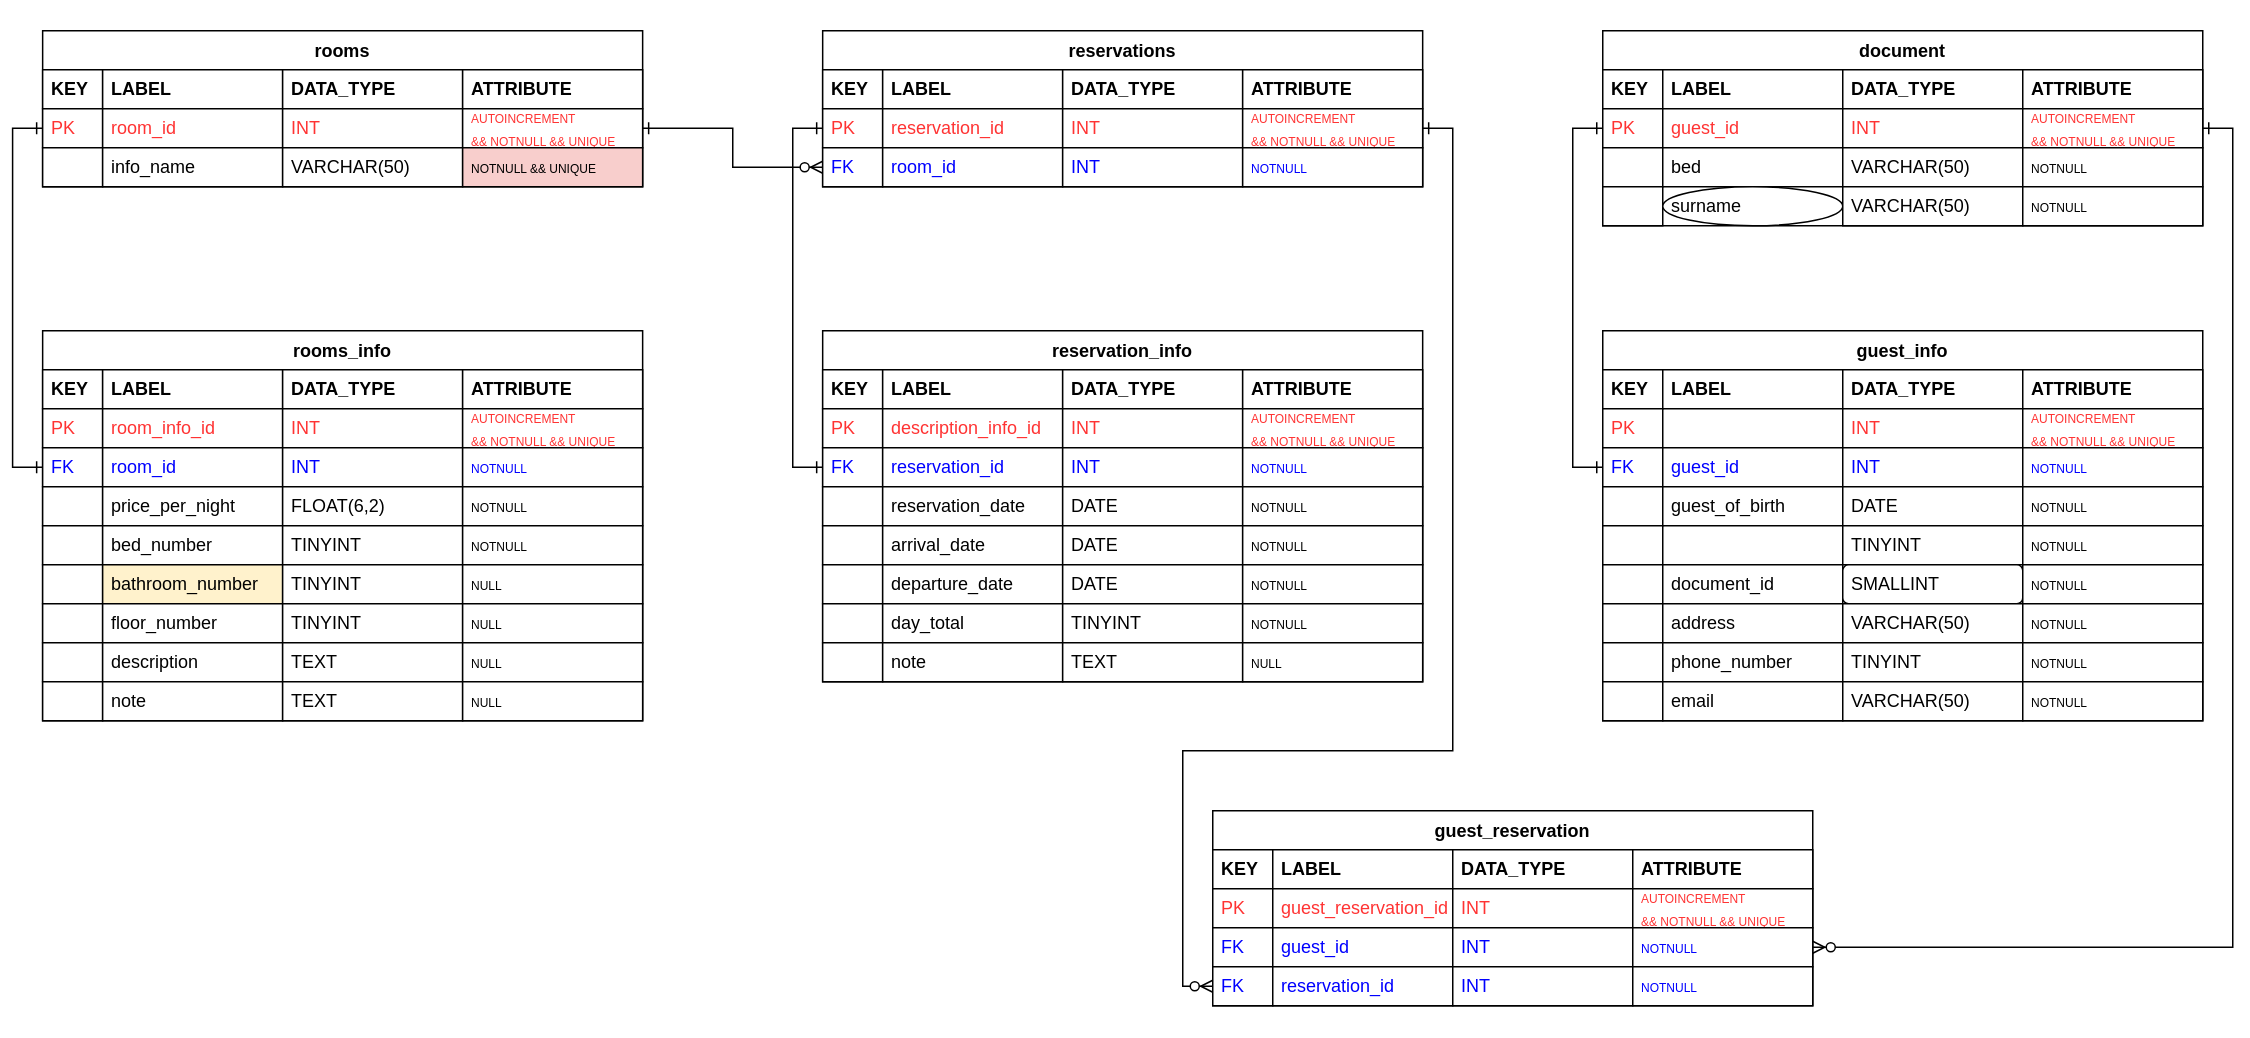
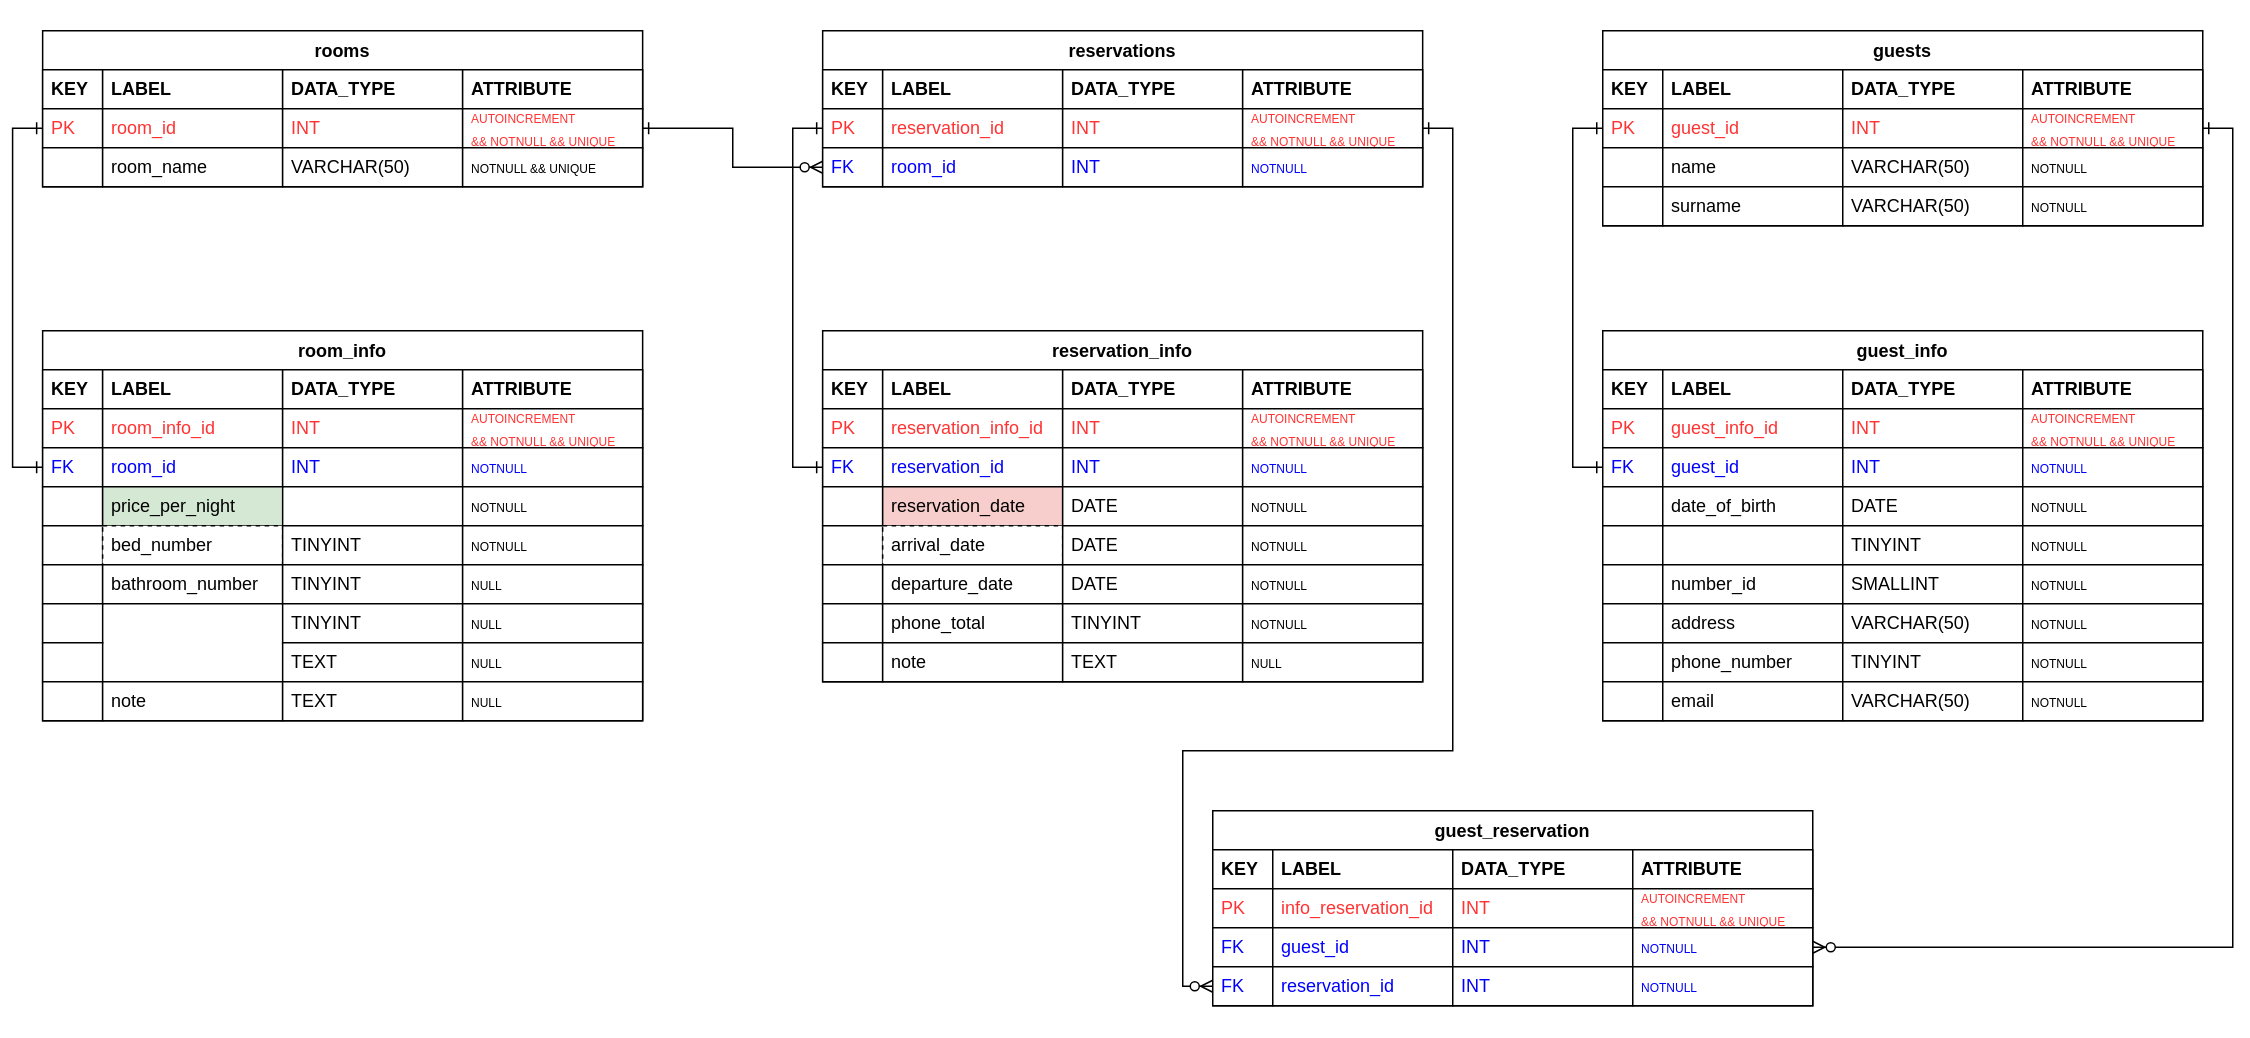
- <mxCell id="125" value="document" style="swimlane;fontStyle=1;childLayout=stackLayout;horizontal=1;startSize=26;horizontalStack=0;resizeParent=1;resizeLast=0;collapsible=1;marginBottom=0;rounded=0;shadow=0;strokeWidth=1;" vertex="1" parent="1"><mxGeometry x="1061" y="20" width="400" height="130" as="geometry"><mxRectangle x="40" y="40" width="160" height="26" as="alternateBounds" /></mxGeometry></mxCell>
+ <mxCell id="125" value="guests" style="swimlane;fontStyle=1;childLayout=stackLayout;horizontal=1;startSize=26;horizontalStack=0;resizeParent=1;resizeLast=0;collapsible=1;marginBottom=0;rounded=0;shadow=0;strokeWidth=1;" vertex="1" parent="1"><mxGeometry x="1061" y="20" width="400" height="130" as="geometry"><mxRectangle x="40" y="40" width="160" height="26" as="alternateBounds" /></mxGeometry></mxCell>
- <mxCell id="15" value="&lt;font color=&quot;#000000&quot;&gt;info_name&lt;/font&gt;" style="whiteSpace=wrap;html=1;shadow=0;strokeColor=#000000;fontColor=#0000FF;fillColor=#ffffff;align=left;spacingLeft=4;" vertex="1" parent="13"><mxGeometry x="40" width="120" height="26" as="geometry" /></mxCell>
+ <mxCell id="15" value="&lt;font color=&quot;#000000&quot;&gt;room_name&lt;/font&gt;" style="whiteSpace=wrap;html=1;shadow=0;strokeColor=#000000;fontColor=#0000FF;fillColor=#ffffff;align=left;spacingLeft=4;" vertex="1" parent="13"><mxGeometry x="40" width="120" height="26" as="geometry" /></mxCell>
- <mxCell id="17" value="&lt;font style=&quot;font-size: 8px&quot;&gt;&lt;font color=&quot;#000000&quot; style=&quot;font-size: 8px&quot;&gt;NOTNULL &amp;amp;&amp;amp; UNIQUE&lt;/font&gt;&lt;/font&gt;" style="whiteSpace=wrap;html=1;shadow=0;strokeColor=#000000;fontColor=#0000FF;fillColor=#f8cecc;align=left;spacingLeft=4;" vertex="1" parent="13"><mxGeometry x="280" width="120" height="26" as="geometry" /></mxCell>
+ <mxCell id="17" value="&lt;font style=&quot;font-size: 8px&quot;&gt;&lt;font color=&quot;#000000&quot; style=&quot;font-size: 8px&quot;&gt;NOTNULL &amp;amp;&amp;amp; UNIQUE&lt;/font&gt;&lt;/font&gt;" style="whiteSpace=wrap;html=1;shadow=0;strokeColor=#000000;fontColor=#0000FF;fillColor=#ffffff;align=left;spacingLeft=4;" vertex="1" parent="13"><mxGeometry x="280" width="120" height="26" as="geometry" /></mxCell>
- <mxCell id="138" value="&lt;font&gt;bed&lt;/font&gt;" style="whiteSpace=wrap;html=1;shadow=0;strokeColor=#000000;fontColor=#000000;fillColor=#ffffff;align=left;spacingLeft=4;" vertex="1" parent="136"><mxGeometry x="40" width="120" height="26" as="geometry" /></mxCell>
+ <mxCell id="138" value="&lt;font&gt;name&lt;/font&gt;" style="whiteSpace=wrap;html=1;shadow=0;strokeColor=#000000;fontColor=#000000;fillColor=#ffffff;align=left;spacingLeft=4;" vertex="1" parent="136"><mxGeometry x="40" width="120" height="26" as="geometry" /></mxCell>
- <mxCell id="143" value="&lt;font&gt;surname&lt;/font&gt;" style="ellipse;whiteSpace=wrap;html=1;shadow=0;strokeColor=#000000;fontColor=#000000;fillColor=#ffffff;align=left;spacingLeft=4;" vertex="1" parent="141"><mxGeometry x="40" width="120" height="26" as="geometry" /></mxCell>
+ <mxCell id="143" value="&lt;font&gt;surname&lt;/font&gt;" style="whiteSpace=wrap;html=1;shadow=0;strokeColor=#000000;fontColor=#000000;fillColor=#ffffff;align=left;spacingLeft=4;" vertex="1" parent="141"><mxGeometry x="40" width="120" height="26" as="geometry" /></mxCell>
- <mxCell id="18" value="rooms_info" style="swimlane;fontStyle=1;childLayout=stackLayout;horizontal=1;startSize=26;horizontalStack=0;resizeParent=1;resizeLast=0;collapsible=1;marginBottom=0;rounded=0;shadow=0;strokeWidth=1;" vertex="1" parent="1"><mxGeometry x="20.93" y="220" width="400" height="260" as="geometry"><mxRectangle x="40" y="40" width="160" height="26" as="alternateBounds" /></mxGeometry></mxCell>
+ <mxCell id="18" value="room_info" style="swimlane;fontStyle=1;childLayout=stackLayout;horizontal=1;startSize=26;horizontalStack=0;resizeParent=1;resizeLast=0;collapsible=1;marginBottom=0;rounded=0;shadow=0;strokeWidth=1;" vertex="1" parent="1"><mxGeometry x="20.93" y="220" width="400" height="260" as="geometry"><mxRectangle x="40" y="40" width="160" height="26" as="alternateBounds" /></mxGeometry></mxCell>
- <mxCell id="89" value="&lt;font&gt;description_info_id&lt;/font&gt;" style="whiteSpace=wrap;html=1;shadow=0;strokeColor=#000000;fontColor=#FF3333;fillColor=#ffffff;align=left;spacingLeft=4;" vertex="1" parent="87"><mxGeometry x="40" width="120" height="26" as="geometry" /></mxCell>
+ <mxCell id="89" value="&lt;font&gt;reservation_info_id&lt;/font&gt;" style="whiteSpace=wrap;html=1;shadow=0;strokeColor=#000000;fontColor=#FF3333;fillColor=#ffffff;align=left;spacingLeft=4;" vertex="1" parent="87"><mxGeometry x="40" width="120" height="26" as="geometry" /></mxCell>
+ <mxCell id="154" value="&lt;font&gt;guest_info_id&lt;/font&gt;" style="whiteSpace=wrap;html=1;shadow=0;strokeColor=#000000;fontColor=#FF3333;fillColor=#ffffff;align=left;spacingLeft=4;" vertex="1" parent="152"><mxGeometry x="40" width="120" height="26" as="geometry" /></mxCell>
- <mxCell id="36" value="&lt;font color=&quot;#000000&quot;&gt;price_per_night&lt;/font&gt;" style="whiteSpace=wrap;html=1;shadow=0;strokeColor=#000000;fontColor=#0000FF;fillColor=#ffffff;align=left;spacingLeft=4;" vertex="1" parent="34"><mxGeometry x="40" width="120" height="26" as="geometry" /></mxCell>
+ <mxCell id="36" value="&lt;font color=&quot;#000000&quot;&gt;price_per_night&lt;/font&gt;" style="whiteSpace=wrap;html=1;shadow=0;strokeColor=#000000;fontColor=#0000FF;fillColor=#d5e8d4;align=left;spacingLeft=4;" vertex="1" parent="34"><mxGeometry x="40" width="120" height="26" as="geometry" /></mxCell>
- <mxCell id="37" value="&lt;font color=&quot;#000000&quot;&gt;FLOAT(6,2)&lt;/font&gt;" style="whiteSpace=wrap;html=1;shadow=0;strokeColor=#000000;fontColor=#0000FF;fillColor=#ffffff;align=left;spacingLeft=4;" vertex="1" parent="34"><mxGeometry x="160" width="120" height="26" as="geometry" /></mxCell>
- <mxCell id="99" value="&lt;font&gt;reservation_date&lt;/font&gt;" style="whiteSpace=wrap;html=1;shadow=0;strokeColor=#000000;fontColor=#000000;fillColor=#ffffff;align=left;spacingLeft=4;" vertex="1" parent="97"><mxGeometry x="40" width="120" height="26" as="geometry" /></mxCell>
+ <mxCell id="99" value="&lt;font&gt;reservation_date&lt;/font&gt;" style="whiteSpace=wrap;html=1;shadow=0;strokeColor=#000000;fontColor=#000000;fillColor=#f8cecc;align=left;spacingLeft=4;" vertex="1" parent="97"><mxGeometry x="40" width="120" height="26" as="geometry" /></mxCell>
- <mxCell id="164" value="&lt;font&gt;guest_of_birth&lt;/font&gt;" style="whiteSpace=wrap;html=1;shadow=0;strokeColor=#000000;fontColor=#000000;fillColor=#ffffff;align=left;spacingLeft=4;" vertex="1" parent="162"><mxGeometry x="40" width="120" height="26" as="geometry" /></mxCell>
+ <mxCell id="164" value="&lt;font&gt;date_of_birth&lt;/font&gt;" style="whiteSpace=wrap;html=1;shadow=0;strokeColor=#000000;fontColor=#000000;fillColor=#ffffff;align=left;spacingLeft=4;" vertex="1" parent="162"><mxGeometry x="40" width="120" height="26" as="geometry" /></mxCell>
- <mxCell id="41" value="&lt;font color=&quot;#000000&quot;&gt;bed_number&lt;/font&gt;" style="whiteSpace=wrap;html=1;shadow=0;strokeColor=#000000;fontColor=#0000FF;fillColor=#ffffff;align=left;spacingLeft=4;" vertex="1" parent="39"><mxGeometry x="40" width="120" height="26" as="geometry" /></mxCell>
+ <mxCell id="41" value="&lt;font color=&quot;#000000&quot;&gt;bed_number&lt;/font&gt;" style="whiteSpace=wrap;html=1;shadow=0;strokeColor=#000000;fontColor=#0000FF;fillColor=#ffffff;align=left;spacingLeft=4;dashed=1;" vertex="1" parent="39"><mxGeometry x="40" width="120" height="26" as="geometry" /></mxCell>
- <mxCell id="104" value="&lt;font&gt;arrival_date&lt;/font&gt;" style="whiteSpace=wrap;html=1;shadow=0;strokeColor=#000000;fontColor=#000000;fillColor=#ffffff;align=left;spacingLeft=4;" vertex="1" parent="102"><mxGeometry x="40" width="120" height="26" as="geometry" /></mxCell>
+ <mxCell id="104" value="&lt;font&gt;arrival_date&lt;/font&gt;" style="whiteSpace=wrap;html=1;shadow=0;strokeColor=#000000;fontColor=#000000;fillColor=#ffffff;align=left;spacingLeft=4;dashed=1;" vertex="1" parent="102"><mxGeometry x="40" width="120" height="26" as="geometry" /></mxCell>
- <mxCell id="46" value="&lt;font color=&quot;#000000&quot;&gt;bathroom_number&lt;/font&gt;" style="whiteSpace=wrap;html=1;shadow=0;strokeColor=#000000;fontColor=#0000FF;fillColor=#fff2cc;align=left;spacingLeft=4;" vertex="1" parent="44"><mxGeometry x="40" width="120" height="26" as="geometry" /></mxCell>
+ <mxCell id="46" value="&lt;font color=&quot;#000000&quot;&gt;bathroom_number&lt;/font&gt;" style="whiteSpace=wrap;html=1;shadow=0;strokeColor=#000000;fontColor=#0000FF;fillColor=#ffffff;align=left;spacingLeft=4;" vertex="1" parent="44"><mxGeometry x="40" width="120" height="26" as="geometry" /></mxCell>
- <mxCell id="173" value="&lt;font&gt;document_id&lt;/font&gt;" style="whiteSpace=wrap;html=1;shadow=0;strokeColor=#000000;fontColor=#000000;fillColor=#ffffff;align=left;spacingLeft=4;" vertex="1" parent="171"><mxGeometry x="40" width="120" height="26" as="geometry" /></mxCell>
+ <mxCell id="173" value="&lt;font&gt;number_id&lt;/font&gt;" style="whiteSpace=wrap;html=1;shadow=0;strokeColor=#000000;fontColor=#000000;fillColor=#ffffff;align=left;spacingLeft=4;" vertex="1" parent="171"><mxGeometry x="40" width="120" height="26" as="geometry" /></mxCell>
- <mxCell id="174" value="&lt;font&gt;SMALLINT&lt;/font&gt;" style="whiteSpace=wrap;html=1;shadow=0;strokeColor=#000000;fontColor=#000000;fillColor=#ffffff;align=left;spacingLeft=4;rounded=1;" vertex="1" parent="171"><mxGeometry x="160" width="120" height="26" as="geometry" /></mxCell>
+ <mxCell id="174" value="&lt;font&gt;SMALLINT&lt;/font&gt;" style="whiteSpace=wrap;html=1;shadow=0;strokeColor=#000000;fontColor=#000000;fillColor=#ffffff;align=left;spacingLeft=4;" vertex="1" parent="171"><mxGeometry x="160" width="120" height="26" as="geometry" /></mxCell>
- <mxCell id="51" value="&lt;font color=&quot;#000000&quot;&gt;floor_number&lt;/font&gt;" style="whiteSpace=wrap;html=1;shadow=0;strokeColor=#000000;fontColor=#0000FF;fillColor=#ffffff;align=left;spacingLeft=4;" vertex="1" parent="49"><mxGeometry x="40" width="120" height="26" as="geometry" /></mxCell>
- <mxCell id="114" value="&lt;font&gt;day_total&lt;/font&gt;" style="whiteSpace=wrap;html=1;shadow=0;strokeColor=#000000;fontColor=#000000;fillColor=#ffffff;align=left;spacingLeft=4;" vertex="1" parent="112"><mxGeometry x="40" width="120" height="26" as="geometry" /></mxCell>
+ <mxCell id="114" value="&lt;font&gt;phone_total&lt;/font&gt;" style="whiteSpace=wrap;html=1;shadow=0;strokeColor=#000000;fontColor=#000000;fillColor=#ffffff;align=left;spacingLeft=4;" vertex="1" parent="112"><mxGeometry x="40" width="120" height="26" as="geometry" /></mxCell>
- <mxCell id="56" value="&lt;font color=&quot;#000000&quot;&gt;description&lt;/font&gt;" style="whiteSpace=wrap;html=1;shadow=0;strokeColor=#000000;fontColor=#0000FF;fillColor=#ffffff;align=left;spacingLeft=4;" vertex="1" parent="54"><mxGeometry x="40" width="120" height="26" as="geometry" /></mxCell>
- <mxCell id="199" value="&lt;font&gt;guest_reservation_id&lt;/font&gt;" style="whiteSpace=wrap;html=1;shadow=0;strokeColor=#000000;fontColor=#FF3333;fillColor=#ffffff;align=left;spacingLeft=4;" vertex="1" parent="197"><mxGeometry x="40" width="120" height="26" as="geometry" /></mxCell>
+ <mxCell id="199" value="&lt;font&gt;info_reservation_id&lt;/font&gt;" style="whiteSpace=wrap;html=1;shadow=0;strokeColor=#000000;fontColor=#FF3333;fillColor=#ffffff;align=left;spacingLeft=4;" vertex="1" parent="197"><mxGeometry x="40" width="120" height="26" as="geometry" /></mxCell>
